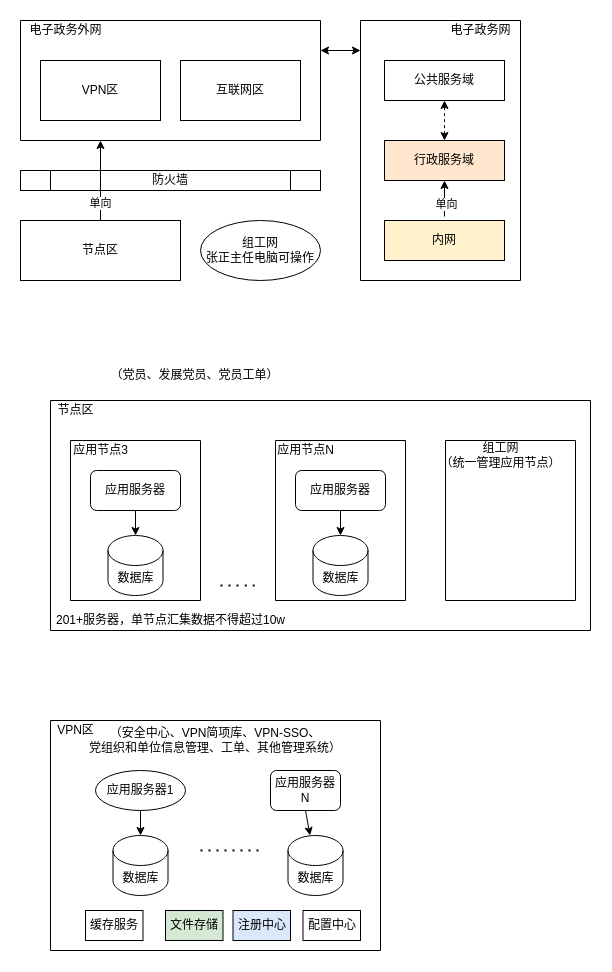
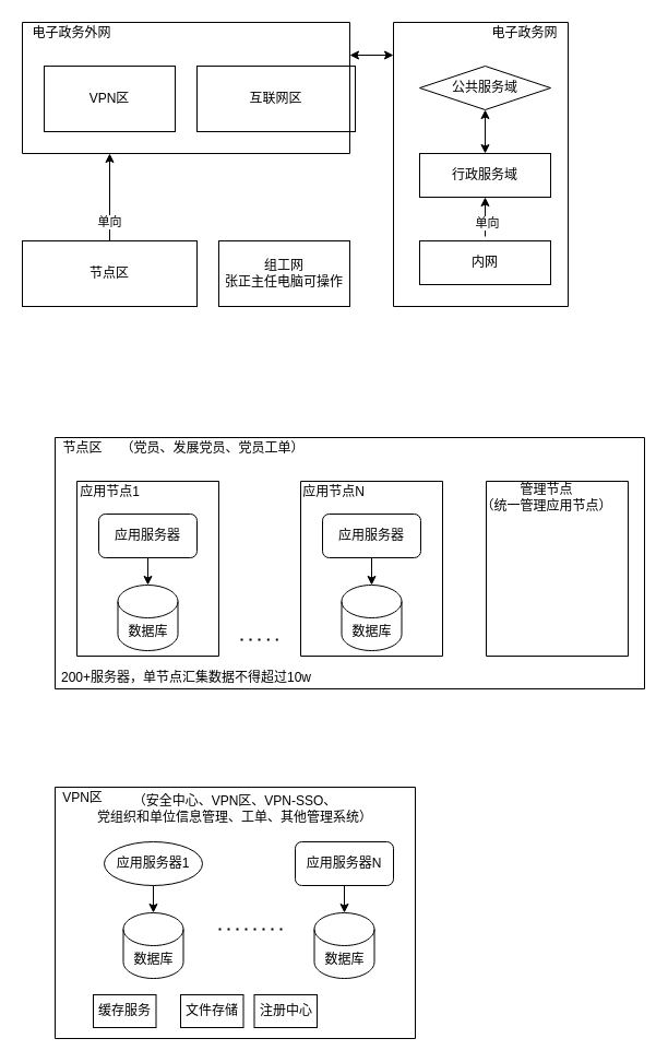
- <mxCell id="14" value="公共服务域" style="rounded=0;whiteSpace=wrap;html=1;" vertex="1" parent="1"><mxGeometry x="384" y="60" width="120" height="40" as="geometry" /></mxCell>
+ <mxCell id="14" value="公共服务域" style="rhombus;whiteSpace=wrap;html=1;" vertex="1" parent="1"><mxGeometry x="384" y="60" width="120" height="40" as="geometry" /></mxCell>
- <mxCell id="3" value="互联网区" style="rounded=0;whiteSpace=wrap;html=1;" vertex="1" parent="1"><mxGeometry x="180" y="60" width="120" height="60" as="geometry" /></mxCell>
+ <mxCell id="3" value="互联网区" style="rounded=0;whiteSpace=wrap;html=1;" vertex="1" parent="1"><mxGeometry x="180" y="60" width="145" height="60" as="geometry" /></mxCell>
- <mxCell id="19" value="" style="endArrow=classic;startArrow=classic;html=1;entryX=0.5;entryY=1;entryDx=0;entryDy=0;dashed=1;" edge="1" parent="1" source="15" target="14"><mxGeometry width="50" height="50" relative="1" as="geometry"><mxPoint x="270" y="180" as="sourcePoint" /><mxPoint x="320" y="130" as="targetPoint" /></mxGeometry></mxCell>
+ <mxCell id="19" value="" style="endArrow=classic;startArrow=classic;html=1;entryX=0.5;entryY=1;entryDx=0;entryDy=0;" edge="1" parent="1" source="15" target="14"><mxGeometry width="50" height="50" relative="1" as="geometry"><mxPoint x="270" y="180" as="sourcePoint" /><mxPoint x="320" y="130" as="targetPoint" /></mxGeometry></mxCell>
- <mxCell id="15" value="行政服务域" style="rounded=0;whiteSpace=wrap;html=1;fillColor=#ffe6cc;" vertex="1" parent="1"><mxGeometry x="384" y="140" width="120" height="40" as="geometry" /></mxCell>
+ <mxCell id="15" value="行政服务域" style="rounded=0;whiteSpace=wrap;html=1;" vertex="1" parent="1"><mxGeometry x="384" y="140" width="120" height="40" as="geometry" /></mxCell>
- <mxCell id="11" value="防火墙" style="shape=process;whiteSpace=wrap;html=1;backgroundOutline=1;" vertex="1" parent="1"><mxGeometry x="20" y="170" width="300" height="20" as="geometry" /></mxCell>
- <mxCell id="16" value="内网" style="rounded=0;whiteSpace=wrap;html=1;fillColor=#fff2cc;" vertex="1" parent="1"><mxGeometry x="384" y="220" width="120" height="40" as="geometry" /></mxCell>
+ <mxCell id="16" value="内网" style="rounded=0;whiteSpace=wrap;html=1;" vertex="1" parent="1"><mxGeometry x="384" y="220" width="120" height="40" as="geometry" /></mxCell>
- <mxCell id="5" value="组工网&lt;br&gt;张正主任电脑可操作" style="ellipse;whiteSpace=wrap;html=1;" vertex="1" parent="1"><mxGeometry x="200" y="220" width="120" height="60" as="geometry" /></mxCell>
+ <mxCell id="5" value="组工网&lt;br&gt;张正主任电脑可操作" style="rounded=0;whiteSpace=wrap;html=1;" vertex="1" parent="1"><mxGeometry x="200" y="220" width="120" height="60" as="geometry" /></mxCell>
- <mxCell id="48" value="（党员、发展党员、党员工单）" style="text;html=1;strokeColor=none;fillColor=none;align=center;verticalAlign=middle;whiteSpace=wrap;rounded=0;" vertex="1" parent="1"><mxGeometry x="107.5" y="365" width="172.5" height="20" as="geometry" /></mxCell>
+ <mxCell id="48" value="（党员、发展党员、党员工单）" style="text;html=1;strokeColor=none;fillColor=none;align=center;verticalAlign=middle;whiteSpace=wrap;rounded=0;" vertex="1" parent="1"><mxGeometry x="107.5" y="400" width="172.5" height="20" as="geometry" /></mxCell>
- <mxCell id="33" value="应用节点3" style="text;html=1;align=center;verticalAlign=middle;resizable=0;points=[];autosize=1;" vertex="1" parent="1"><mxGeometry x="65" y="440" width="70" height="20" as="geometry" /></mxCell>
+ <mxCell id="33" value="应用节点1" style="text;html=1;align=center;verticalAlign=middle;resizable=0;points=[];autosize=1;" vertex="1" parent="1"><mxGeometry x="65" y="440" width="70" height="20" as="geometry" /></mxCell>
- <mxCell id="53" value="组工网&lt;br&gt;（统一管理应用节点）" style="text;html=1;align=center;verticalAlign=middle;resizable=0;points=[];autosize=1;" vertex="1" parent="1"><mxGeometry x="430" y="440" width="140" height="30" as="geometry" /></mxCell>
+ <mxCell id="53" value="管理节点&lt;br&gt;（统一管理应用节点）" style="text;html=1;align=center;verticalAlign=middle;resizable=0;points=[];autosize=1;" vertex="1" parent="1"><mxGeometry x="430" y="440" width="140" height="30" as="geometry" /></mxCell>
- <mxCell id="54" value="201+服务器，单节点汇集数据不得超过10w" style="text;html=1;align=center;verticalAlign=middle;resizable=0;points=[];autosize=1;" vertex="1" parent="1"><mxGeometry x="50" y="610" width="240" height="20" as="geometry" /></mxCell>
+ <mxCell id="54" value="200+服务器，单节点汇集数据不得超过10w" style="text;html=1;align=center;verticalAlign=middle;resizable=0;points=[];autosize=1;" vertex="1" parent="1"><mxGeometry x="50" y="610" width="240" height="20" as="geometry" /></mxCell>
- <mxCell id="66" value="（安全中心、VPN简项库、VPN-SSO、&lt;br&gt;党组织和单位信息管理、工单、其他管理系统）" style="text;html=1;strokeColor=none;fillColor=none;align=center;verticalAlign=middle;whiteSpace=wrap;rounded=0;" vertex="1" parent="1"><mxGeometry x="80" y="730" width="270" height="20" as="geometry" /></mxCell>
+ <mxCell id="66" value="（安全中心、VPN区、VPN-SSO、&lt;br&gt;党组织和单位信息管理、工单、其他管理系统）" style="text;html=1;strokeColor=none;fillColor=none;align=center;verticalAlign=middle;whiteSpace=wrap;rounded=0;" vertex="1" parent="1"><mxGeometry x="80" y="730" width="270" height="20" as="geometry" /></mxCell>
- <mxCell id="58" value="应用服务器N" style="rounded=1;whiteSpace=wrap;html=1;" vertex="1" parent="1"><mxGeometry x="270" y="770" width="70" height="40" as="geometry" /></mxCell>
+ <mxCell id="58" value="应用服务器N" style="rounded=1;whiteSpace=wrap;html=1;" vertex="1" parent="1"><mxGeometry x="270" y="770" width="90" height="40" as="geometry" /></mxCell>
- <mxCell id="69" value="文件存储" style="rounded=0;whiteSpace=wrap;html=1;fillColor=#d5e8d4;" vertex="1" parent="1"><mxGeometry x="165" y="910" width="57.5" height="30" as="geometry" /></mxCell>
+ <mxCell id="69" value="文件存储" style="rounded=0;whiteSpace=wrap;html=1;" vertex="1" parent="1"><mxGeometry x="165" y="910" width="57.5" height="30" as="geometry" /></mxCell>
- <mxCell id="70" value="注册中心" style="rounded=0;whiteSpace=wrap;html=1;fillColor=#dae8fc;" vertex="1" parent="1"><mxGeometry x="232.5" y="910" width="57.5" height="30" as="geometry" /></mxCell>
+ <mxCell id="70" value="注册中心" style="rounded=0;whiteSpace=wrap;html=1;" vertex="1" parent="1"><mxGeometry x="232.5" y="910" width="57.5" height="30" as="geometry" /></mxCell>
- <mxCell id="71" value="配置中心" style="rounded=0;whiteSpace=wrap;html=1;" vertex="1" parent="1"><mxGeometry x="302.5" y="910" width="57.5" height="30" as="geometry" /></mxCell>
